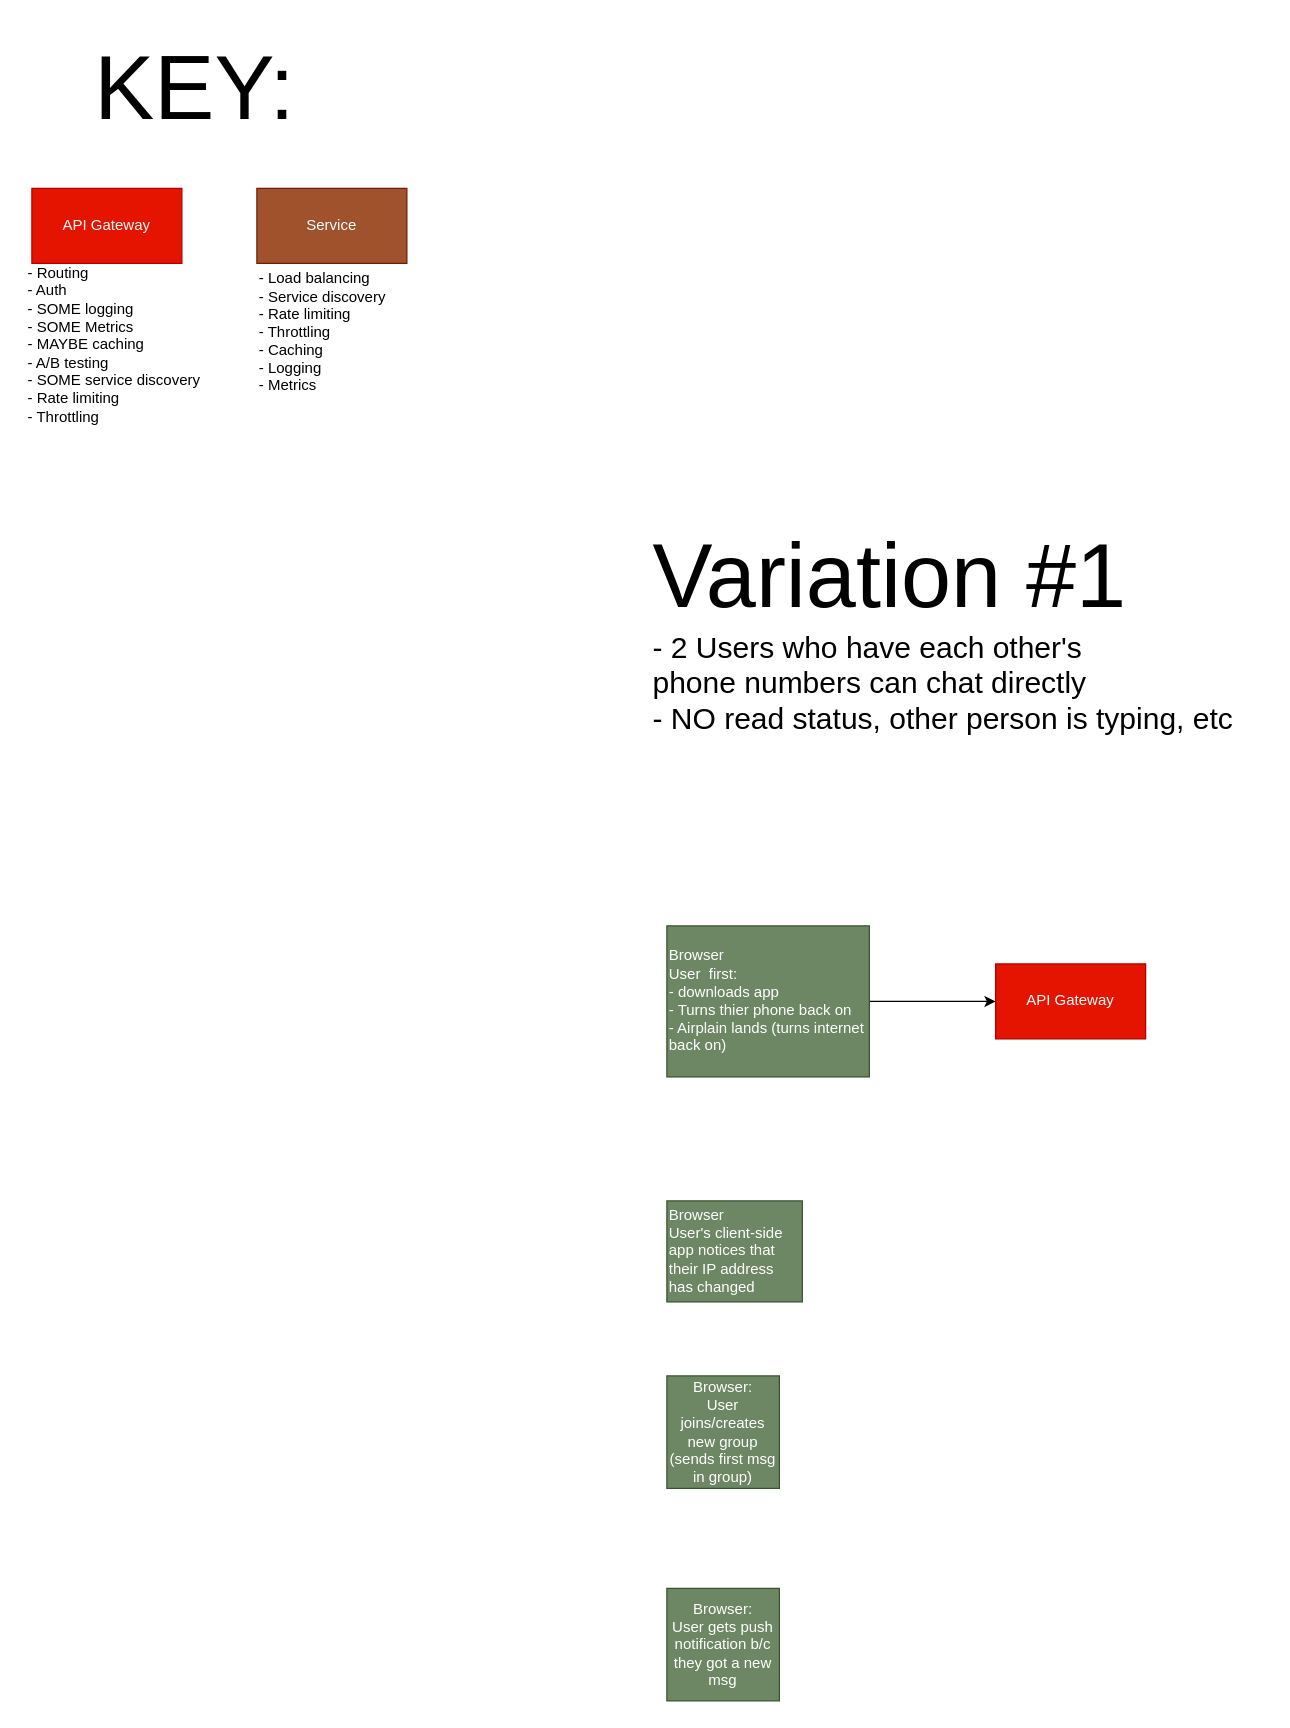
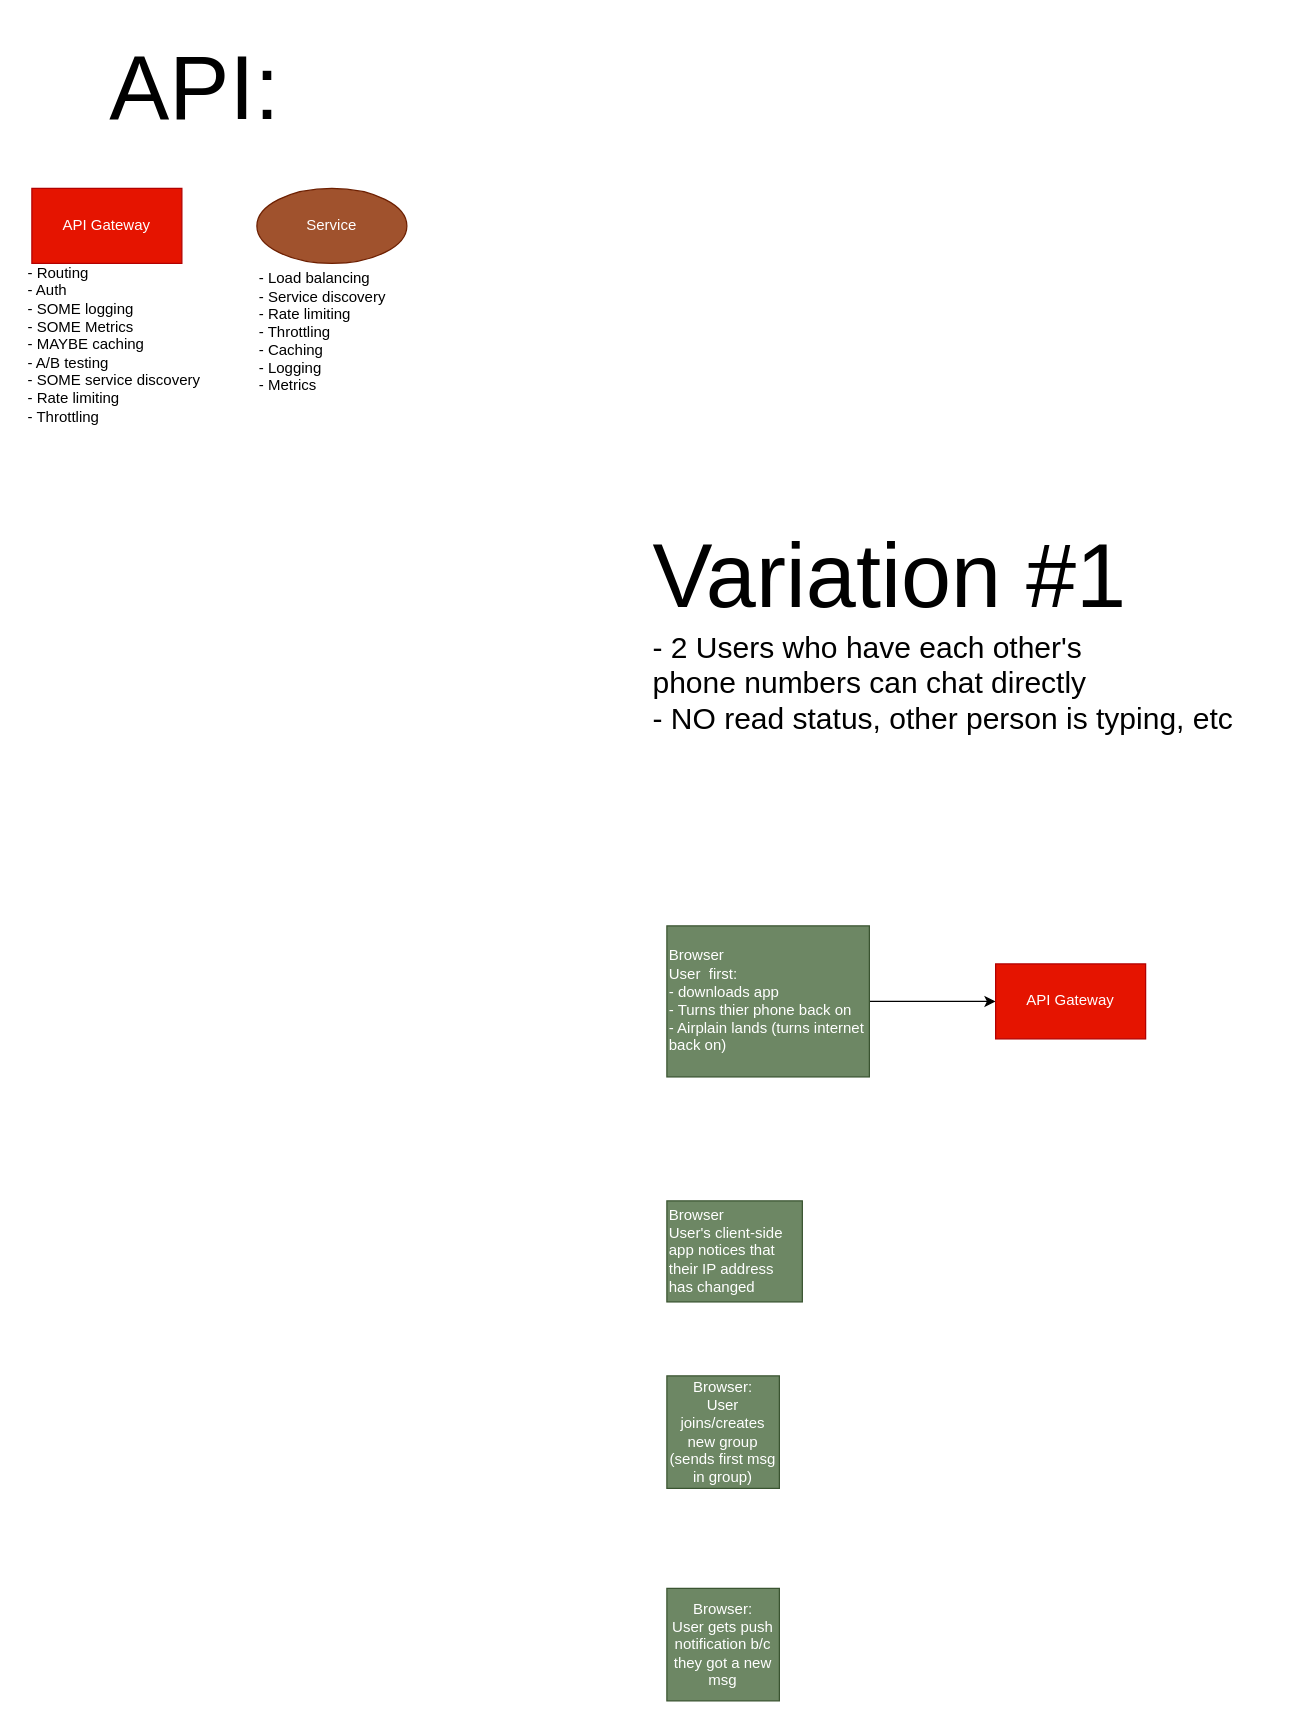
- <mxCell id="11" value="&lt;font style=&quot;font-size: 72px;&quot;&gt;KEY:&lt;/font&gt;" style="text;html=1;align=center;verticalAlign=middle;resizable=0;points=[];autosize=1;strokeColor=none;fillColor=none;" vertex="1" parent="1"><mxGeometry x="65" y="20" width="180" height="100" as="geometry" /></mxCell>
+ <mxCell id="11" value="&lt;font style=&quot;font-size: 72px;&quot;&gt;API:&lt;/font&gt;" style="text;html=1;align=center;verticalAlign=middle;resizable=0;points=[];autosize=1;strokeColor=none;fillColor=none;" vertex="1" parent="1"><mxGeometry x="65" y="20" width="180" height="100" as="geometry" /></mxCell>
- <mxCell id="10" value="&lt;div align=&quot;center&quot;&gt;Service&lt;br&gt;&lt;/div&gt;" style="whiteSpace=wrap;html=1;align=center;fillColor=#a0522d;strokeColor=#6D1F00;fontColor=#ffffff;" vertex="1" parent="1"><mxGeometry x="205" y="150" width="120" height="60" as="geometry" /></mxCell>
+ <mxCell id="10" value="&lt;div align=&quot;center&quot;&gt;Service&lt;br&gt;&lt;/div&gt;" style="ellipse;whiteSpace=wrap;html=1;align=center;fillColor=#a0522d;strokeColor=#6D1F00;fontColor=#ffffff;" vertex="1" parent="1"><mxGeometry x="205" y="150" width="120" height="60" as="geometry" /></mxCell>
